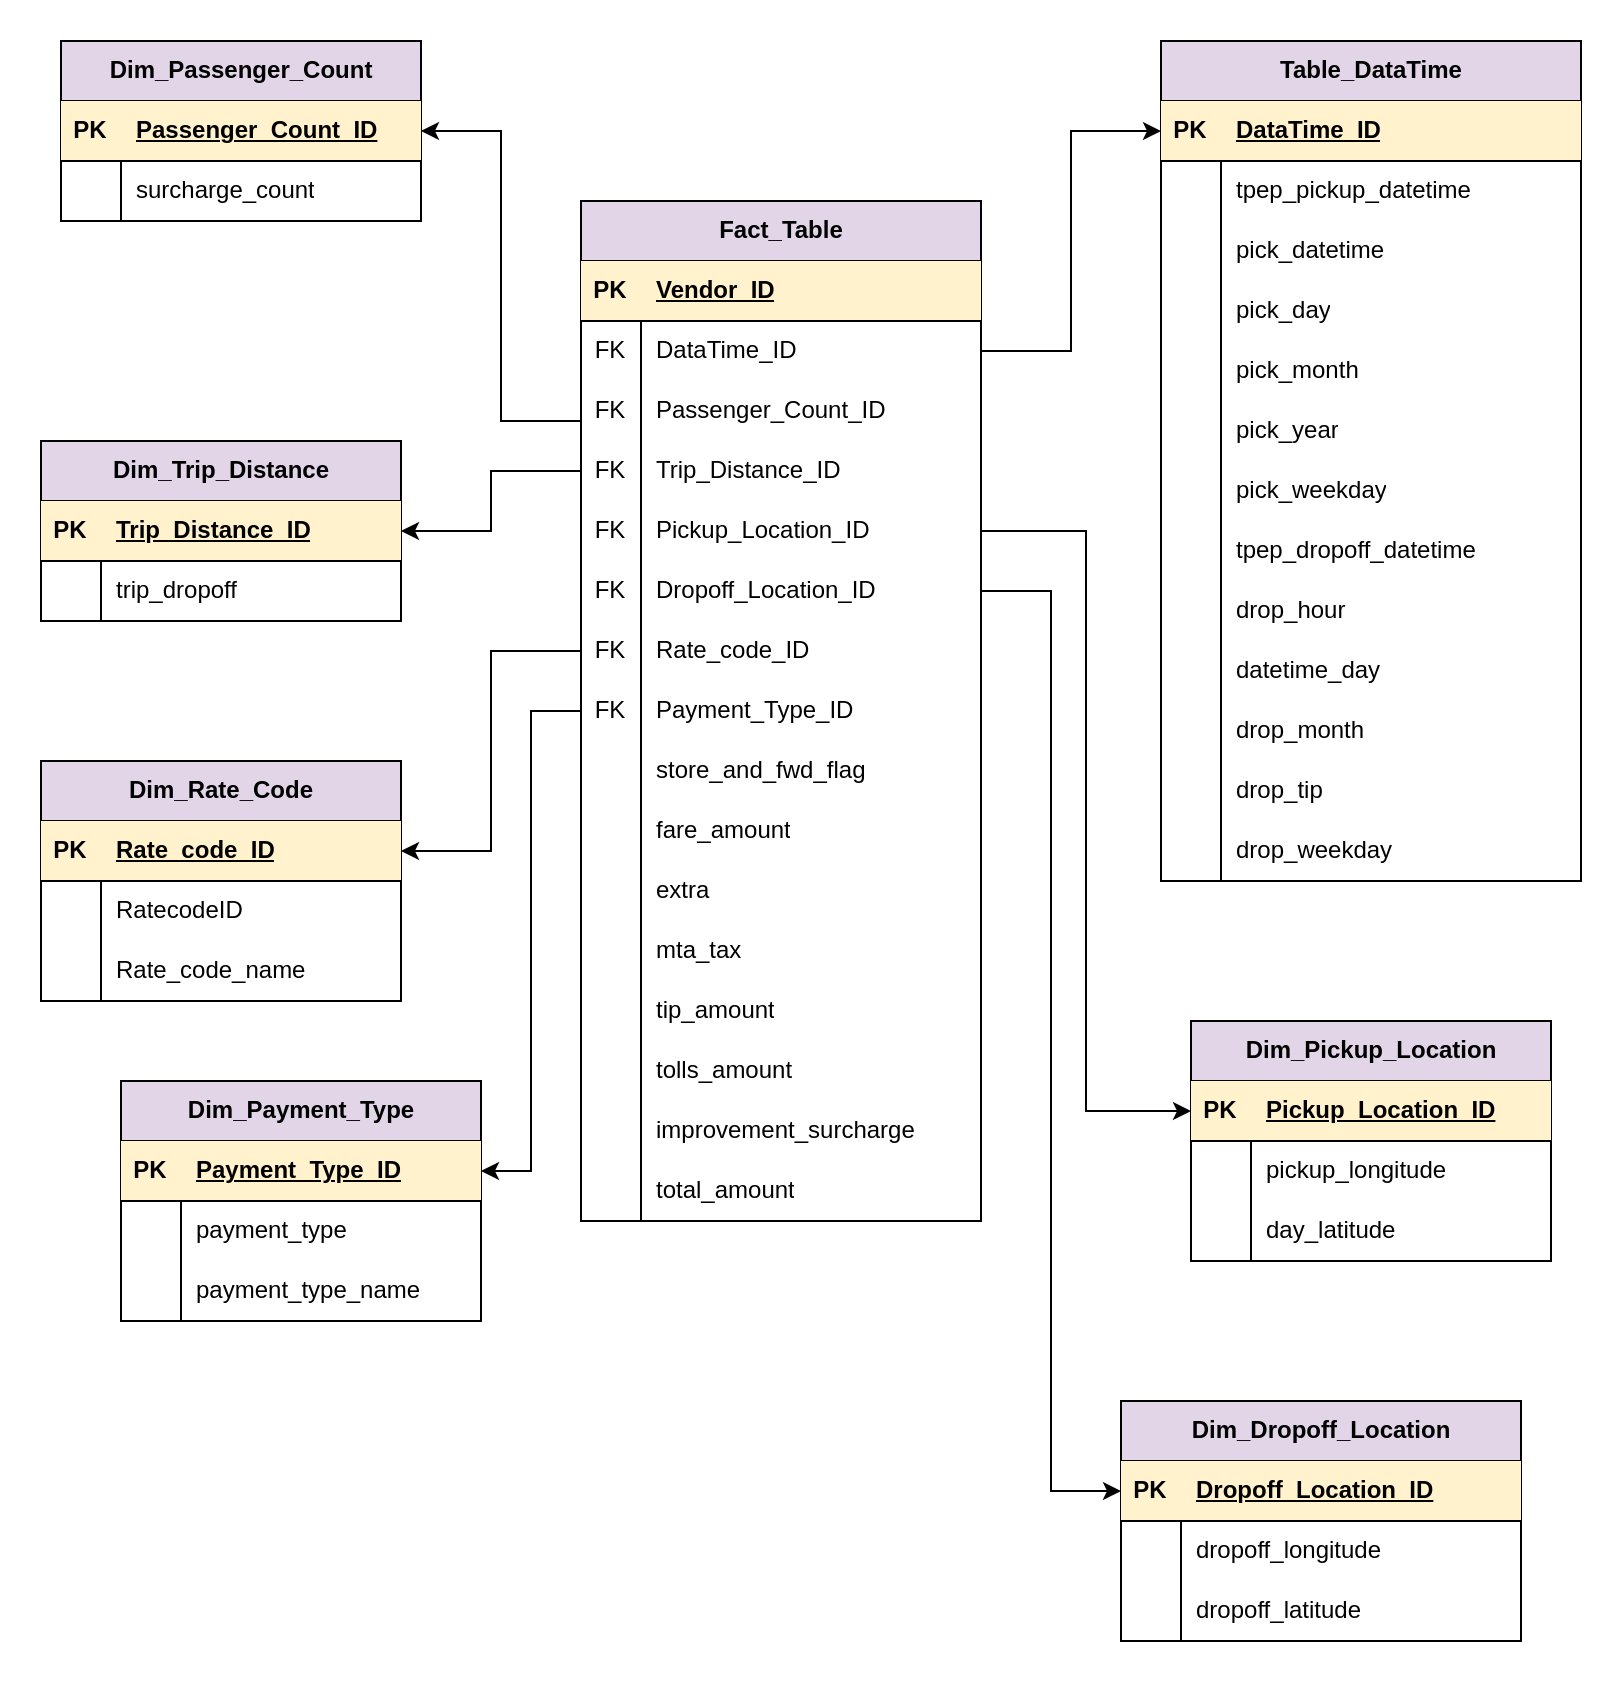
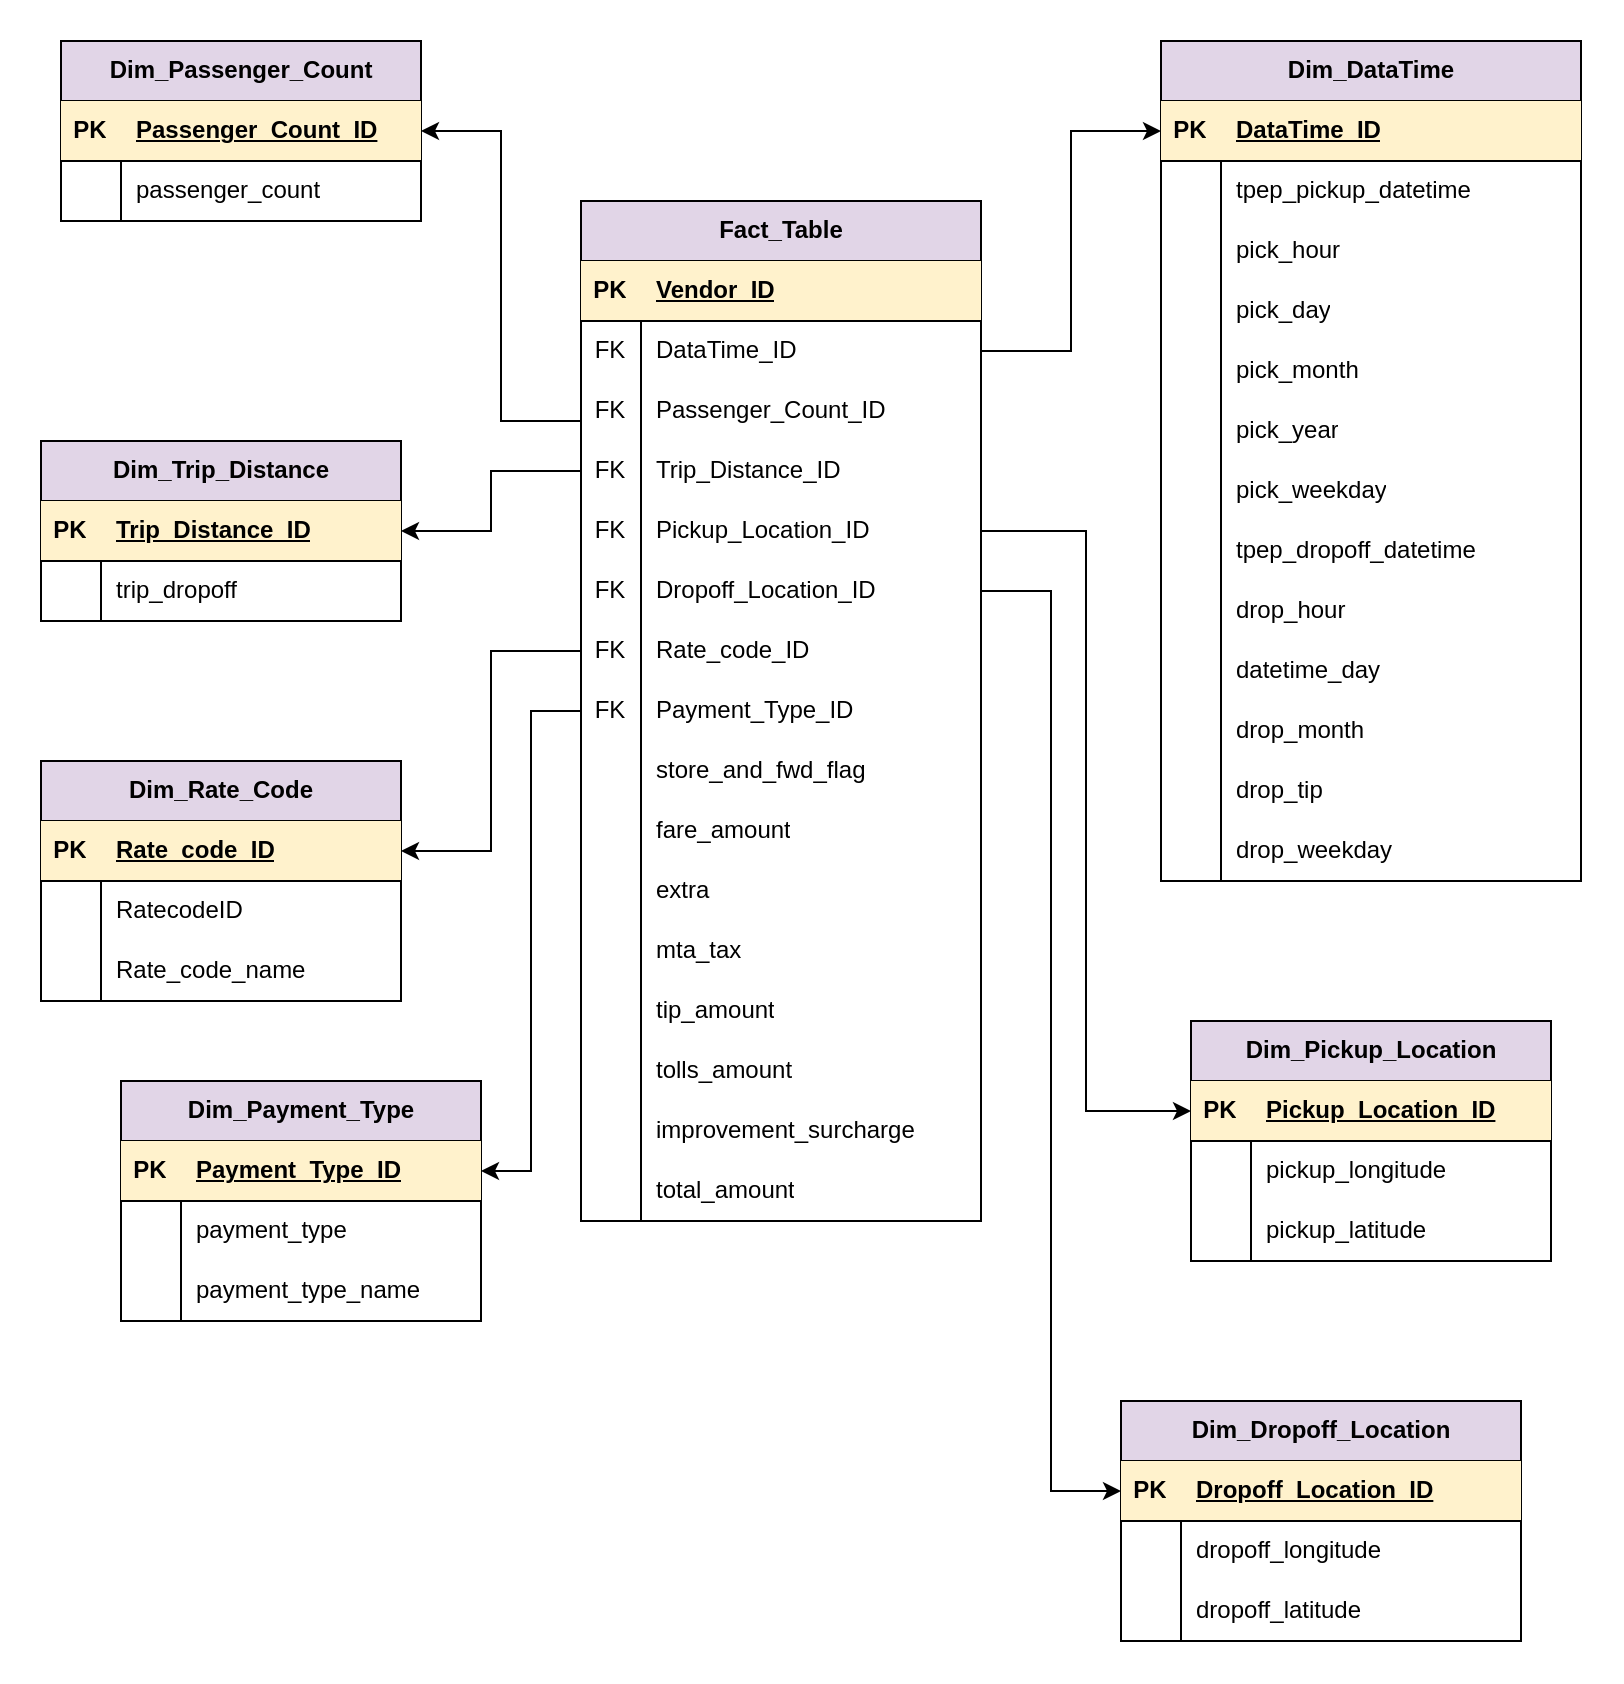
- <mxCell id="51" value="Table_DataTime" style="shape=table;startSize=30;container=1;collapsible=1;childLayout=tableLayout;fixedRows=1;rowLines=0;fontStyle=1;align=center;resizeLast=1;html=1;fillColor=#E1D5E7;" vertex="1" parent="1"><mxGeometry x="580" y="20" width="210" height="420" as="geometry" /></mxCell>
+ <mxCell id="51" value="Dim_DataTime" style="shape=table;startSize=30;container=1;collapsible=1;childLayout=tableLayout;fixedRows=1;rowLines=0;fontStyle=1;align=center;resizeLast=1;html=1;fillColor=#E1D5E7;" vertex="1" parent="1"><mxGeometry x="580" y="20" width="210" height="420" as="geometry" /></mxCell>
- <mxCell id="98" value="surcharge_count" style="shape=partialRectangle;connectable=0;fillColor=none;top=0;left=0;bottom=0;right=0;align=left;spacingLeft=6;overflow=hidden;whiteSpace=wrap;html=1;" vertex="1" parent="96"><mxGeometry x="30" width="150" height="30" as="geometry"><mxRectangle width="150" height="30" as="alternateBounds" /></mxGeometry></mxCell>
+ <mxCell id="98" value="passenger_count" style="shape=partialRectangle;connectable=0;fillColor=none;top=0;left=0;bottom=0;right=0;align=left;spacingLeft=6;overflow=hidden;whiteSpace=wrap;html=1;" vertex="1" parent="96"><mxGeometry x="30" width="150" height="30" as="geometry"><mxRectangle width="150" height="30" as="alternateBounds" /></mxGeometry></mxCell>
- <mxCell id="60" value="pick_datetime" style="shape=partialRectangle;connectable=0;fillColor=none;top=0;left=0;bottom=0;right=0;align=left;spacingLeft=6;overflow=hidden;whiteSpace=wrap;html=1;" vertex="1" parent="58"><mxGeometry x="30" width="180" height="30" as="geometry"><mxRectangle width="180" height="30" as="alternateBounds" /></mxGeometry></mxCell>
+ <mxCell id="60" value="pick_hour" style="shape=partialRectangle;connectable=0;fillColor=none;top=0;left=0;bottom=0;right=0;align=left;spacingLeft=6;overflow=hidden;whiteSpace=wrap;html=1;" vertex="1" parent="58"><mxGeometry x="30" width="180" height="30" as="geometry"><mxRectangle width="180" height="30" as="alternateBounds" /></mxGeometry></mxCell>
- <mxCell id="137" value="day_latitude" style="shape=partialRectangle;connectable=0;fillColor=none;top=0;left=0;bottom=0;right=0;align=left;spacingLeft=6;overflow=hidden;whiteSpace=wrap;html=1;" vertex="1" parent="135"><mxGeometry x="30" width="150" height="30" as="geometry"><mxRectangle width="150" height="30" as="alternateBounds" /></mxGeometry></mxCell>
+ <mxCell id="137" value="pickup_latitude" style="shape=partialRectangle;connectable=0;fillColor=none;top=0;left=0;bottom=0;right=0;align=left;spacingLeft=6;overflow=hidden;whiteSpace=wrap;html=1;" vertex="1" parent="135"><mxGeometry x="30" width="150" height="30" as="geometry"><mxRectangle width="150" height="30" as="alternateBounds" /></mxGeometry></mxCell>
